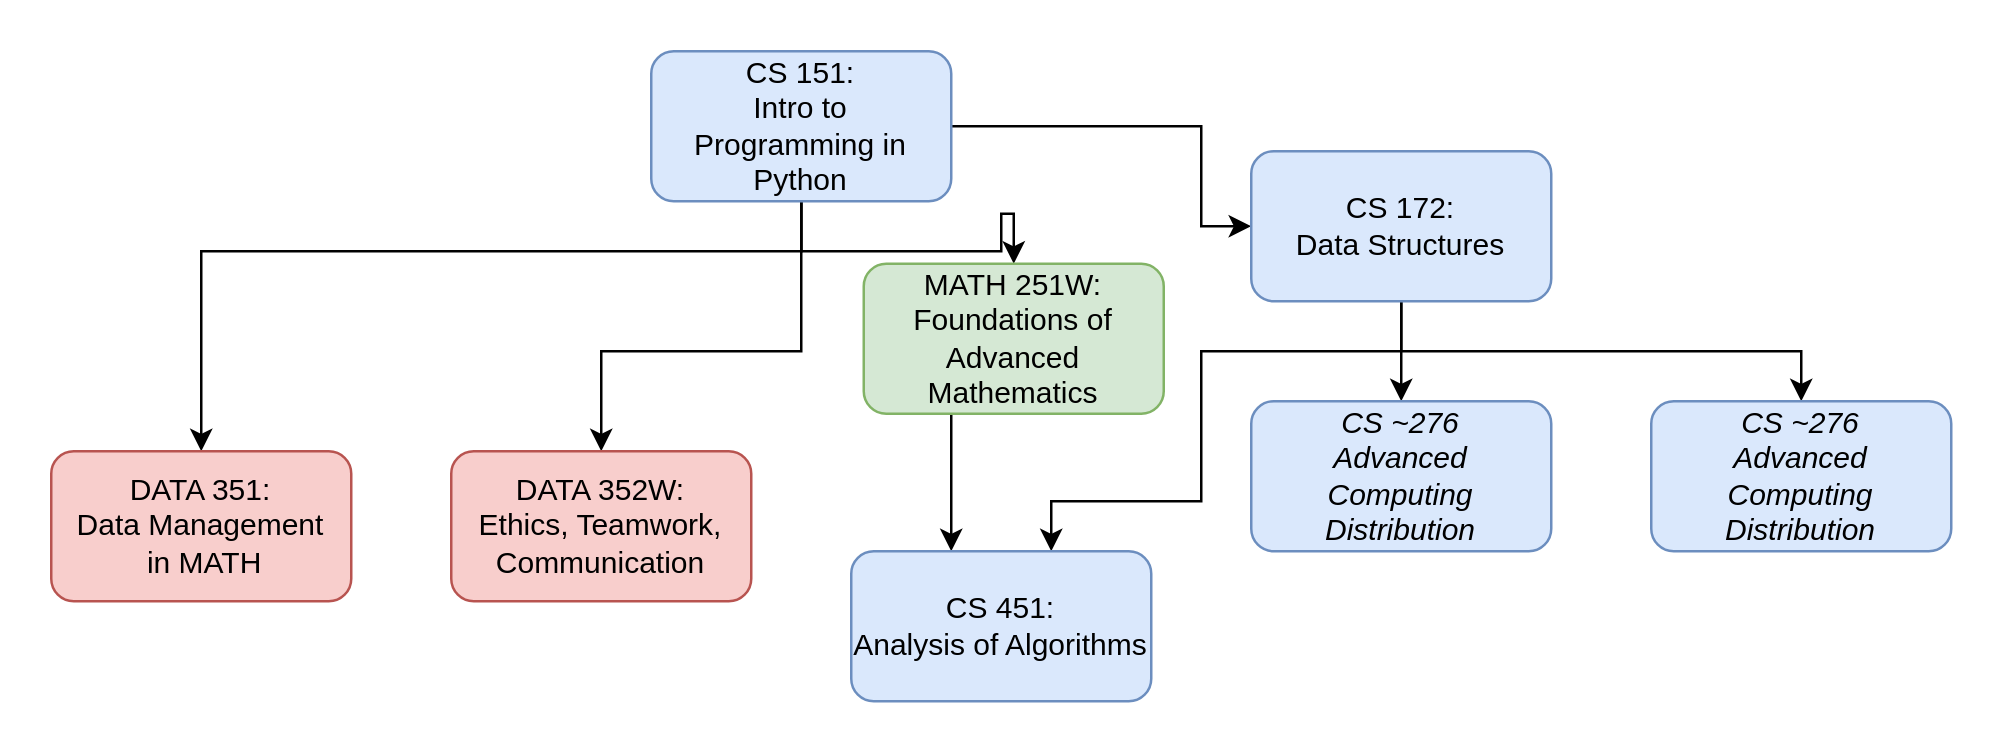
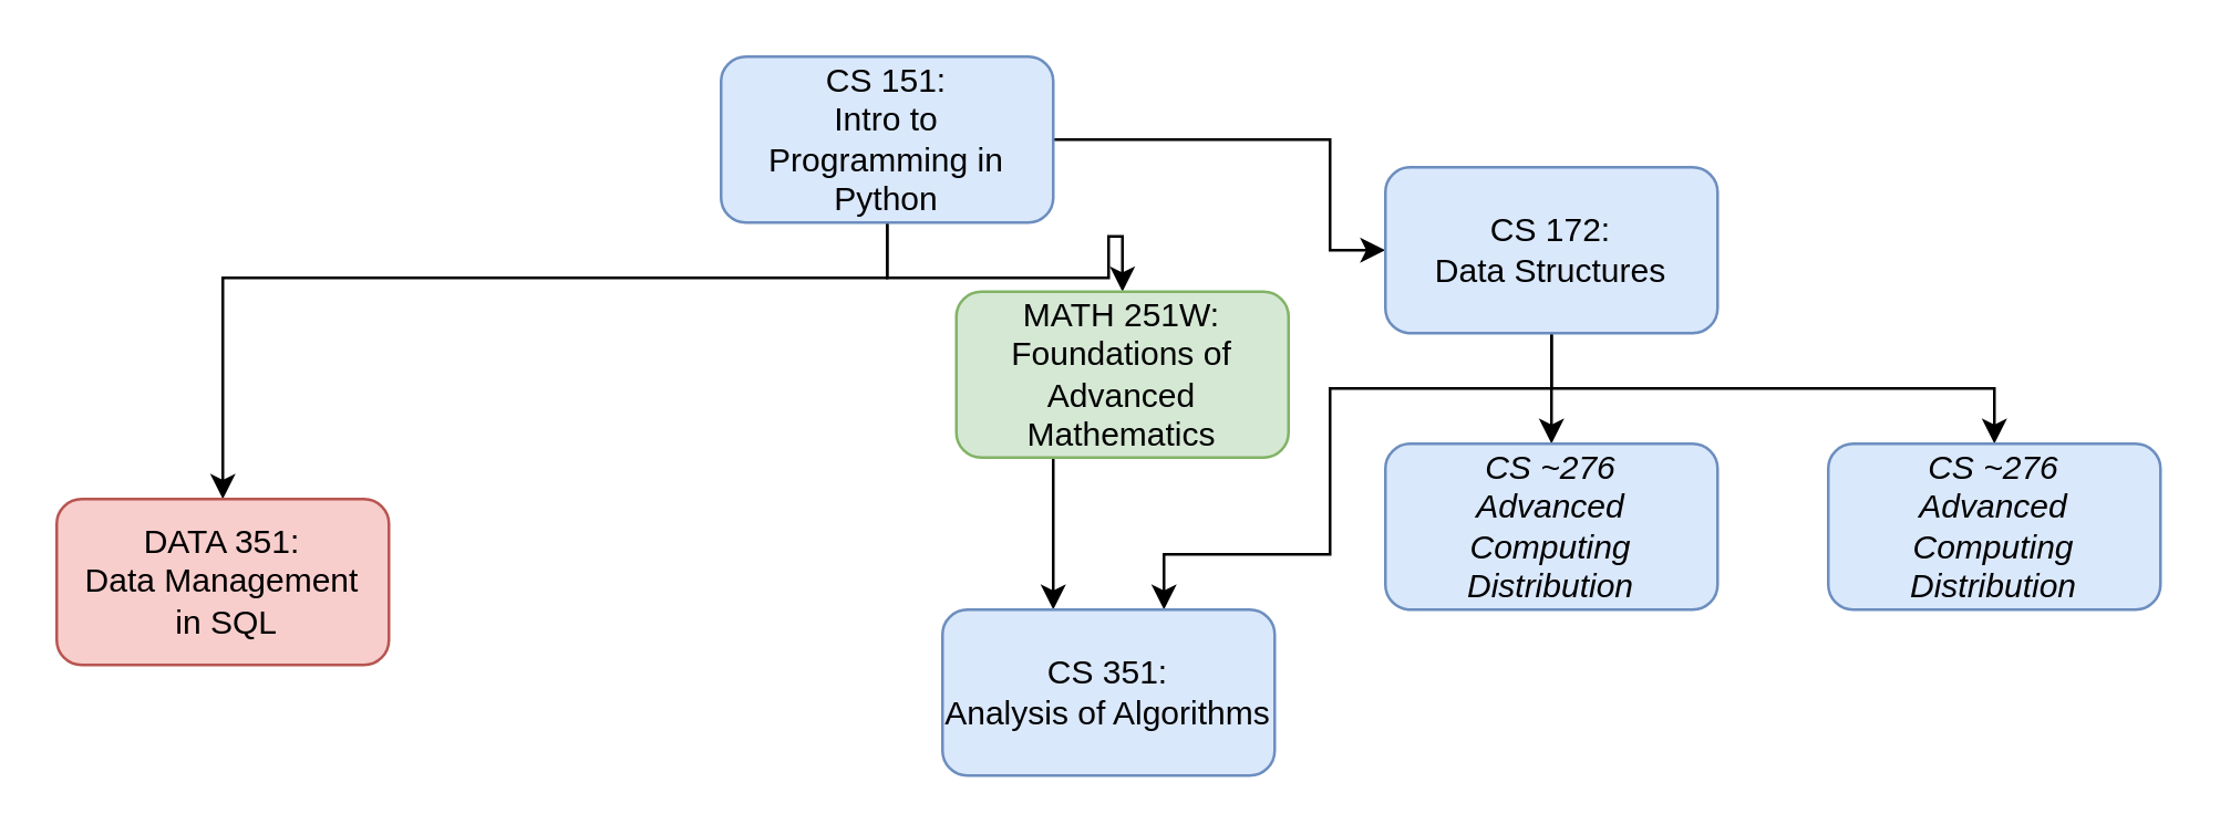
- <mxCell id="4" value="" style="edgeStyle=orthogonalEdgeStyle;rounded=0;orthogonalLoop=1;jettySize=auto;html=1;" edge="1" parent="1" source="6" target="8"><mxGeometry relative="1" as="geometry"><Array as="points"><mxPoint x="320" y="140" /><mxPoint x="240" y="140" /></Array></mxGeometry></mxCell>
- <mxCell id="7" value="&lt;div&gt;DATA 351:&lt;/div&gt;&lt;div&gt;Data Management&lt;/div&gt;&lt;div&gt;&amp;nbsp;in MATH&lt;br&gt;&lt;/div&gt;" style="rounded=1;whiteSpace=wrap;html=1;fillColor=#f8cecc;strokeColor=#b85450;" parent="1" vertex="1"><mxGeometry x="20" y="180" width="120" height="60" as="geometry" /></mxCell>
+ <mxCell id="7" value="&lt;div&gt;DATA 351:&lt;/div&gt;&lt;div&gt;Data Management&lt;/div&gt;&lt;div&gt;&amp;nbsp;in SQL&lt;br&gt;&lt;/div&gt;" style="rounded=1;whiteSpace=wrap;html=1;fillColor=#f8cecc;strokeColor=#b85450;" parent="1" vertex="1"><mxGeometry x="20" y="180" width="120" height="60" as="geometry" /></mxCell>
- <mxCell id="8" value="&lt;div&gt;DATA 352W:&lt;/div&gt;&lt;div&gt;Ethics, Teamwork,&lt;/div&gt;&lt;div&gt;Communication&lt;br&gt;&lt;/div&gt;" style="rounded=1;whiteSpace=wrap;html=1;fillColor=#f8cecc;strokeColor=#b85450;" parent="1" vertex="1"><mxGeometry x="180" y="180" width="120" height="60" as="geometry" /></mxCell>
- <mxCell id="17" value="&lt;div&gt;CS 451:&lt;/div&gt;&lt;div&gt;Analysis of Algorithms&lt;br&gt;&lt;/div&gt;" style="rounded=1;whiteSpace=wrap;html=1;fillColor=#dae8fc;strokeColor=#6c8ebf;" parent="1" vertex="1"><mxGeometry x="340" y="220" width="120" height="60" as="geometry" /></mxCell>
+ <mxCell id="17" value="&lt;div&gt;CS 351:&lt;/div&gt;&lt;div&gt;Analysis of Algorithms&lt;br&gt;&lt;/div&gt;" style="rounded=1;whiteSpace=wrap;html=1;fillColor=#dae8fc;strokeColor=#6c8ebf;" parent="1" vertex="1"><mxGeometry x="340" y="220" width="120" height="60" as="geometry" /></mxCell>
